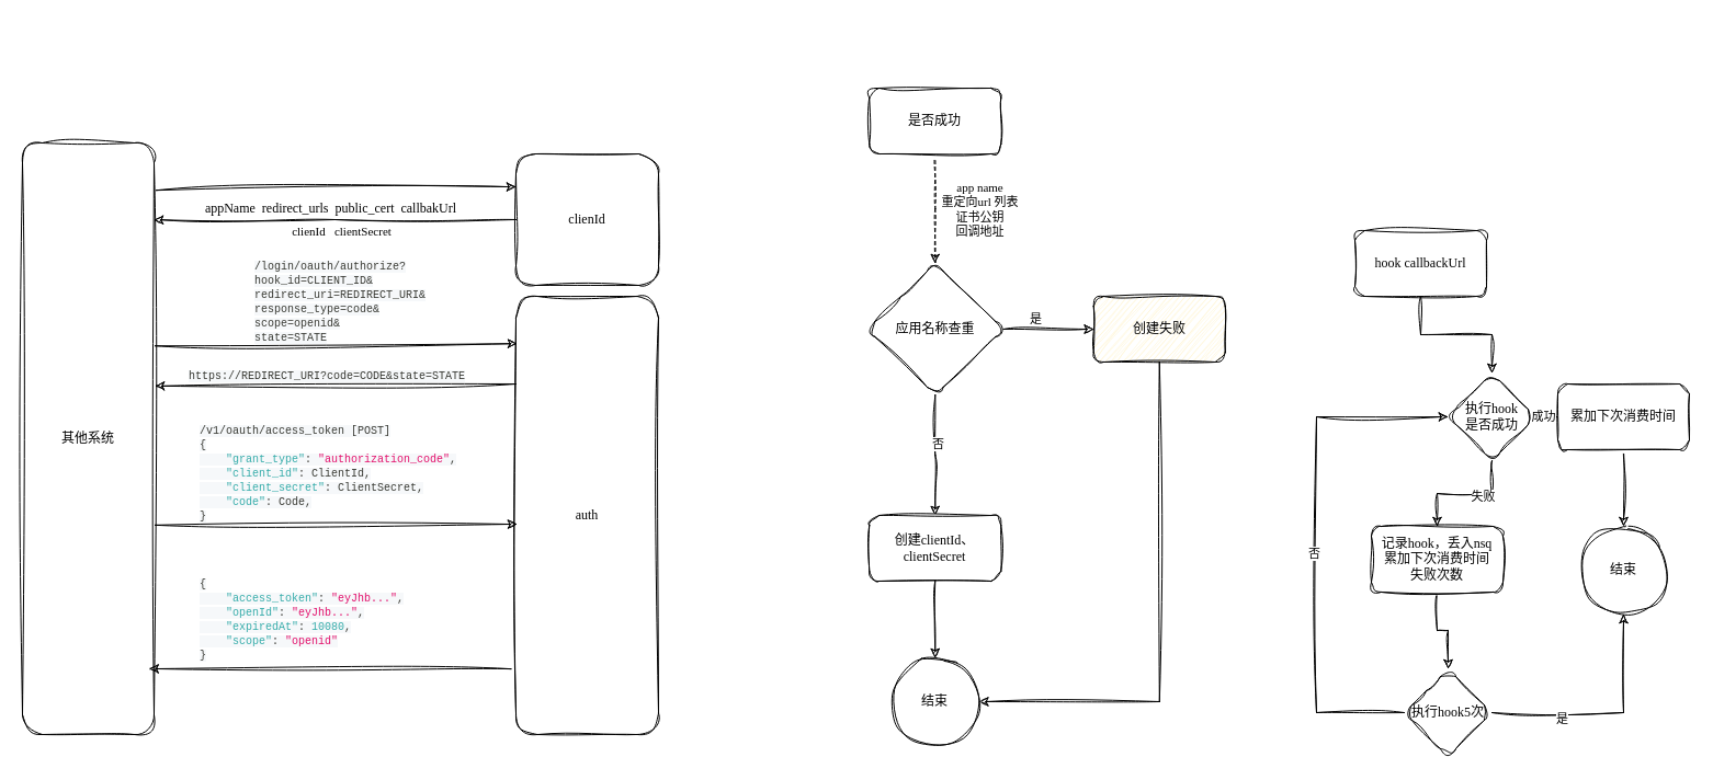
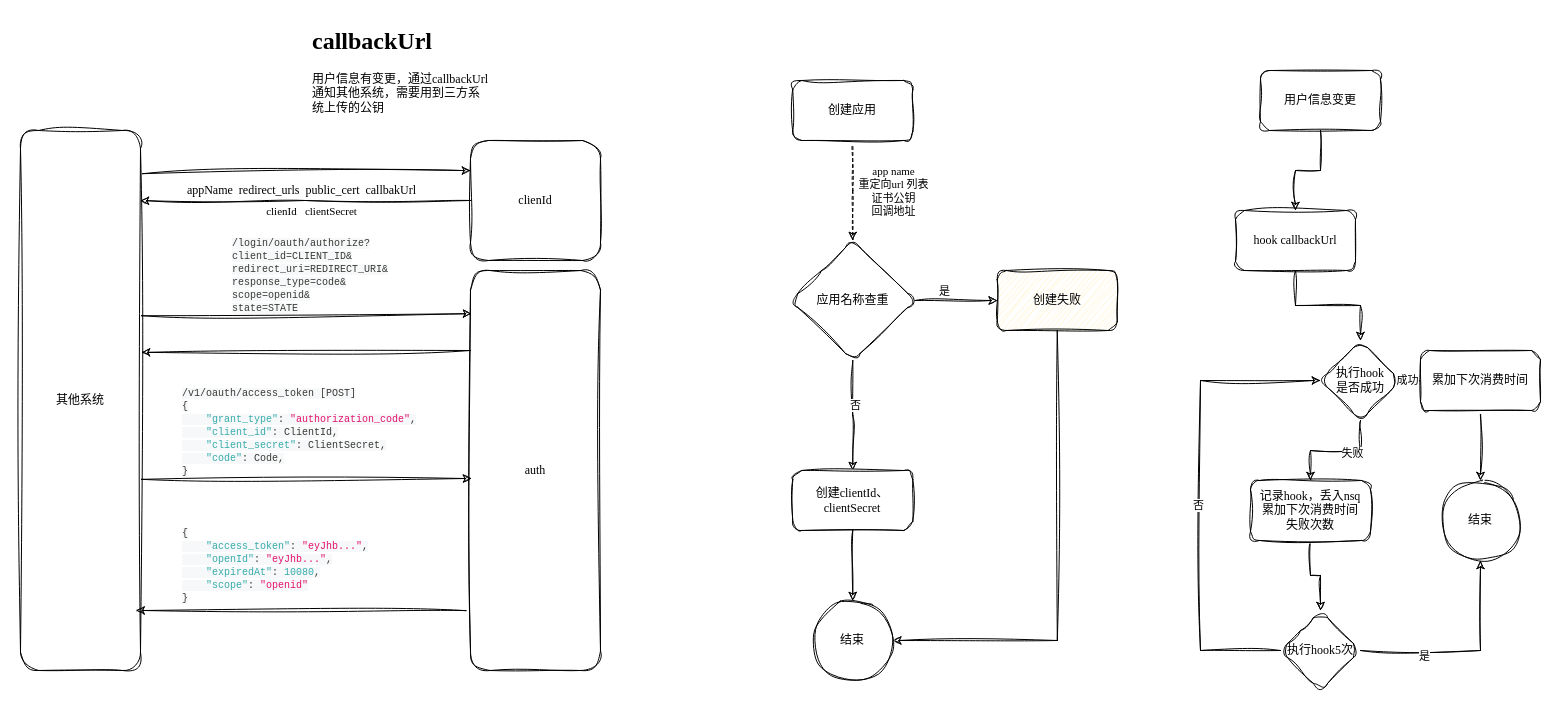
+ <mxCell id="30" value="&lt;h1 style=&quot;margin-top: 0px;&quot;&gt;callbackUrl&lt;/h1&gt;&lt;p&gt;用户信息有变更，通过callbackUrl通知其他系统，需要用到三方系统上传的公钥&lt;/p&gt;" style="text;html=1;whiteSpace=wrap;overflow=hidden;rounded=0;fontFamily=Architects Daughter;fontSource=https%3A%2F%2Ffonts.googleapis.com%2Fcss%3Ffamily%3DArchitects%2BDaughter;" vertex="1" parent="1"><mxGeometry x="310" y="20" width="180" height="120" as="geometry" /></mxCell>
+ <mxCell id="32" value="用户信息变更" style="rounded=1;whiteSpace=wrap;html=1;sketch=1;hachureGap=4;jiggle=2;curveFitting=1;fontFamily=Architects Daughter;fontSource=https%3A%2F%2Ffonts.googleapis.com%2Fcss%3Ffamily%3DArchitects%2BDaughter;" vertex="1" parent="1"><mxGeometry x="1260" y="70" width="120" height="60" as="geometry" /></mxCell>
- <mxCell id="6" value="是否成功" style="rounded=1;whiteSpace=wrap;html=1;sketch=1;hachureGap=4;jiggle=2;curveFitting=1;fontFamily=Architects Daughter;fontSource=https%3A%2F%2Ffonts.googleapis.com%2Fcss%3Ffamily%3DArchitects%2BDaughter;" vertex="1" parent="1"><mxGeometry x="792.25" y="80" width="120" height="60" as="geometry" /></mxCell>
+ <mxCell id="6" value="创建应用" style="rounded=1;whiteSpace=wrap;html=1;sketch=1;hachureGap=4;jiggle=2;curveFitting=1;fontFamily=Architects Daughter;fontSource=https%3A%2F%2Ffonts.googleapis.com%2Fcss%3Ffamily%3DArchitects%2BDaughter;" vertex="1" parent="1"><mxGeometry x="792.25" y="80" width="120" height="60" as="geometry" /></mxCell>
+ <mxCell id="31" value="" style="edgeStyle=orthogonalEdgeStyle;rounded=0;sketch=1;hachureGap=4;jiggle=2;curveFitting=1;orthogonalLoop=1;jettySize=auto;html=1;fontFamily=Architects Daughter;fontSource=https%3A%2F%2Ffonts.googleapis.com%2Fcss%3Ffamily%3DArchitects%2BDaughter;" edge="1" parent="1" source="32" target="34"><mxGeometry relative="1" as="geometry" /></mxCell>
- <mxCell id="23" value="&lt;span class=&quot;token-line&quot; style=&quot;box-sizing: border-box; color: rgb(57, 58, 52); font-family: &amp;quot;Fira Code VF&amp;quot;, SFMono-Regular, Menlo, Monaco, Consolas, &amp;quot;Liberation Mono&amp;quot;, &amp;quot;Courier New&amp;quot;, monospace; font-style: normal; font-variant-ligatures: normal; font-variant-caps: normal; font-weight: 400; letter-spacing: normal; orphans: 2; text-align: start; text-indent: 0px; text-transform: none; widows: 2; word-spacing: 0px; -webkit-text-stroke-width: 0px; white-space: pre; background-color: rgb(246, 248, 250); text-decoration-thickness: initial; text-decoration-style: initial; text-decoration-color: initial;&quot;&gt;&lt;span class=&quot;token plain&quot; style=&quot;box-sizing: border-box;&quot;&gt;/login/oauth/authorize?&lt;/span&gt;&lt;/span&gt;&lt;div&gt;&lt;span class=&quot;token-line&quot; style=&quot;box-sizing: border-box; color: rgb(57, 58, 52); font-family: &amp;quot;Fira Code VF&amp;quot;, SFMono-Regular, Menlo, Monaco, Consolas, &amp;quot;Liberation Mono&amp;quot;, &amp;quot;Courier New&amp;quot;, monospace; font-style: normal; font-variant-ligatures: normal; font-variant-caps: normal; font-weight: 400; letter-spacing: normal; orphans: 2; text-align: start; text-indent: 0px; text-transform: none; widows: 2; word-spacing: 0px; -webkit-text-stroke-width: 0px; white-space: pre; background-color: rgb(246, 248, 250); text-decoration-thickness: initial; text-decoration-style: initial; text-decoration-color: initial;&quot;&gt;&lt;span class=&quot;token plain&quot; style=&quot;box-sizing: border-box;&quot;&gt;hook_id=CLIENT_ID&amp;amp;&lt;/span&gt;&lt;/span&gt;&lt;div&gt;&lt;span class=&quot;token-line&quot; style=&quot;box-sizing: border-box; color: rgb(57, 58, 52); font-family: &amp;quot;Fira Code VF&amp;quot;, SFMono-Regular, Menlo, Monaco, Consolas, &amp;quot;Liberation Mono&amp;quot;, &amp;quot;Courier New&amp;quot;, monospace; font-style: normal; font-variant-ligatures: normal; font-variant-caps: normal; font-weight: 400; letter-spacing: normal; orphans: 2; text-align: start; text-indent: 0px; text-transform: none; widows: 2; word-spacing: 0px; -webkit-text-stroke-width: 0px; white-space: pre; background-color: rgb(246, 248, 250); text-decoration-thickness: initial; text-decoration-style: initial; text-decoration-color: initial;&quot;&gt;&lt;span class=&quot;token plain&quot; style=&quot;box-sizing: border-box;&quot;&gt;redirect_uri=REDIRECT_URI&amp;amp;&lt;/span&gt;&lt;/span&gt;&lt;/div&gt;&lt;div&gt;&lt;span class=&quot;token-line&quot; style=&quot;box-sizing: border-box; color: rgb(57, 58, 52); font-family: &amp;quot;Fira Code VF&amp;quot;, SFMono-Regular, Menlo, Monaco, Consolas, &amp;quot;Liberation Mono&amp;quot;, &amp;quot;Courier New&amp;quot;, monospace; font-style: normal; font-variant-ligatures: normal; font-variant-caps: normal; font-weight: 400; letter-spacing: normal; orphans: 2; text-align: start; text-indent: 0px; text-transform: none; widows: 2; word-spacing: 0px; -webkit-text-stroke-width: 0px; white-space: pre; background-color: rgb(246, 248, 250); text-decoration-thickness: initial; text-decoration-style: initial; text-decoration-color: initial;&quot;&gt;&lt;span class=&quot;token plain&quot; style=&quot;box-sizing: border-box;&quot;&gt;response_type=code&amp;amp;&lt;/span&gt;&lt;/span&gt;&lt;/div&gt;&lt;div&gt;&lt;span class=&quot;token-line&quot; style=&quot;box-sizing: border-box; color: rgb(57, 58, 52); font-family: &amp;quot;Fira Code VF&amp;quot;, SFMono-Regular, Menlo, Monaco, Consolas, &amp;quot;Liberation Mono&amp;quot;, &amp;quot;Courier New&amp;quot;, monospace; font-style: normal; font-variant-ligatures: normal; font-variant-caps: normal; font-weight: 400; letter-spacing: normal; orphans: 2; text-align: start; text-indent: 0px; text-transform: none; widows: 2; word-spacing: 0px; -webkit-text-stroke-width: 0px; white-space: pre; background-color: rgb(246, 248, 250); text-decoration-thickness: initial; text-decoration-style: initial; text-decoration-color: initial;&quot;&gt;&lt;span class=&quot;token plain&quot; style=&quot;box-sizing: border-box;&quot;&gt;scope=openid&amp;amp;&lt;/span&gt;&lt;/span&gt;&lt;/div&gt;&lt;div&gt;&lt;span class=&quot;token-line&quot; style=&quot;box-sizing: border-box; color: rgb(57, 58, 52); font-family: &amp;quot;Fira Code VF&amp;quot;, SFMono-Regular, Menlo, Monaco, Consolas, &amp;quot;Liberation Mono&amp;quot;, &amp;quot;Courier New&amp;quot;, monospace; font-style: normal; font-variant-ligatures: normal; font-variant-caps: normal; font-weight: 400; letter-spacing: normal; orphans: 2; text-align: start; text-indent: 0px; text-transform: none; widows: 2; word-spacing: 0px; -webkit-text-stroke-width: 0px; white-space: pre; background-color: rgb(246, 248, 250); text-decoration-thickness: initial; text-decoration-style: initial; text-decoration-color: initial;&quot;&gt;&lt;span class=&quot;token plain&quot; style=&quot;box-sizing: border-box;&quot;&gt;state=STATE&lt;/span&gt;&lt;/span&gt;&lt;/div&gt;&lt;/div&gt;" style="text;whiteSpace=wrap;html=1;fontFamily=Architects Daughter;fontSource=https%3A%2F%2Ffonts.googleapis.com%2Fcss%3Ffamily%3DArchitects%2BDaughter;fontSize=10;" vertex="1" parent="1"><mxGeometry x="230" y="230" width="170" height="90" as="geometry" /></mxCell>
+ <mxCell id="23" value="&lt;span class=&quot;token-line&quot; style=&quot;box-sizing: border-box; color: rgb(57, 58, 52); font-family: &amp;quot;Fira Code VF&amp;quot;, SFMono-Regular, Menlo, Monaco, Consolas, &amp;quot;Liberation Mono&amp;quot;, &amp;quot;Courier New&amp;quot;, monospace; font-style: normal; font-variant-ligatures: normal; font-variant-caps: normal; font-weight: 400; letter-spacing: normal; orphans: 2; text-align: start; text-indent: 0px; text-transform: none; widows: 2; word-spacing: 0px; -webkit-text-stroke-width: 0px; white-space: pre; background-color: rgb(246, 248, 250); text-decoration-thickness: initial; text-decoration-style: initial; text-decoration-color: initial;&quot;&gt;&lt;span class=&quot;token plain&quot; style=&quot;box-sizing: border-box;&quot;&gt;/login/oauth/authorize?&lt;/span&gt;&lt;/span&gt;&lt;div&gt;&lt;span class=&quot;token-line&quot; style=&quot;box-sizing: border-box; color: rgb(57, 58, 52); font-family: &amp;quot;Fira Code VF&amp;quot;, SFMono-Regular, Menlo, Monaco, Consolas, &amp;quot;Liberation Mono&amp;quot;, &amp;quot;Courier New&amp;quot;, monospace; font-style: normal; font-variant-ligatures: normal; font-variant-caps: normal; font-weight: 400; letter-spacing: normal; orphans: 2; text-align: start; text-indent: 0px; text-transform: none; widows: 2; word-spacing: 0px; -webkit-text-stroke-width: 0px; white-space: pre; background-color: rgb(246, 248, 250); text-decoration-thickness: initial; text-decoration-style: initial; text-decoration-color: initial;&quot;&gt;&lt;span class=&quot;token plain&quot; style=&quot;box-sizing: border-box;&quot;&gt;client_id=CLIENT_ID&amp;amp;&lt;/span&gt;&lt;/span&gt;&lt;div&gt;&lt;span class=&quot;token-line&quot; style=&quot;box-sizing: border-box; color: rgb(57, 58, 52); font-family: &amp;quot;Fira Code VF&amp;quot;, SFMono-Regular, Menlo, Monaco, Consolas, &amp;quot;Liberation Mono&amp;quot;, &amp;quot;Courier New&amp;quot;, monospace; font-style: normal; font-variant-ligatures: normal; font-variant-caps: normal; font-weight: 400; letter-spacing: normal; orphans: 2; text-align: start; text-indent: 0px; text-transform: none; widows: 2; word-spacing: 0px; -webkit-text-stroke-width: 0px; white-space: pre; background-color: rgb(246, 248, 250); text-decoration-thickness: initial; text-decoration-style: initial; text-decoration-color: initial;&quot;&gt;&lt;span class=&quot;token plain&quot; style=&quot;box-sizing: border-box;&quot;&gt;redirect_uri=REDIRECT_URI&amp;amp;&lt;/span&gt;&lt;/span&gt;&lt;/div&gt;&lt;div&gt;&lt;span class=&quot;token-line&quot; style=&quot;box-sizing: border-box; color: rgb(57, 58, 52); font-family: &amp;quot;Fira Code VF&amp;quot;, SFMono-Regular, Menlo, Monaco, Consolas, &amp;quot;Liberation Mono&amp;quot;, &amp;quot;Courier New&amp;quot;, monospace; font-style: normal; font-variant-ligatures: normal; font-variant-caps: normal; font-weight: 400; letter-spacing: normal; orphans: 2; text-align: start; text-indent: 0px; text-transform: none; widows: 2; word-spacing: 0px; -webkit-text-stroke-width: 0px; white-space: pre; background-color: rgb(246, 248, 250); text-decoration-thickness: initial; text-decoration-style: initial; text-decoration-color: initial;&quot;&gt;&lt;span class=&quot;token plain&quot; style=&quot;box-sizing: border-box;&quot;&gt;response_type=code&amp;amp;&lt;/span&gt;&lt;/span&gt;&lt;/div&gt;&lt;div&gt;&lt;span class=&quot;token-line&quot; style=&quot;box-sizing: border-box; color: rgb(57, 58, 52); font-family: &amp;quot;Fira Code VF&amp;quot;, SFMono-Regular, Menlo, Monaco, Consolas, &amp;quot;Liberation Mono&amp;quot;, &amp;quot;Courier New&amp;quot;, monospace; font-style: normal; font-variant-ligatures: normal; font-variant-caps: normal; font-weight: 400; letter-spacing: normal; orphans: 2; text-align: start; text-indent: 0px; text-transform: none; widows: 2; word-spacing: 0px; -webkit-text-stroke-width: 0px; white-space: pre; background-color: rgb(246, 248, 250); text-decoration-thickness: initial; text-decoration-style: initial; text-decoration-color: initial;&quot;&gt;&lt;span class=&quot;token plain&quot; style=&quot;box-sizing: border-box;&quot;&gt;scope=openid&amp;amp;&lt;/span&gt;&lt;/span&gt;&lt;/div&gt;&lt;div&gt;&lt;span class=&quot;token-line&quot; style=&quot;box-sizing: border-box; color: rgb(57, 58, 52); font-family: &amp;quot;Fira Code VF&amp;quot;, SFMono-Regular, Menlo, Monaco, Consolas, &amp;quot;Liberation Mono&amp;quot;, &amp;quot;Courier New&amp;quot;, monospace; font-style: normal; font-variant-ligatures: normal; font-variant-caps: normal; font-weight: 400; letter-spacing: normal; orphans: 2; text-align: start; text-indent: 0px; text-transform: none; widows: 2; word-spacing: 0px; -webkit-text-stroke-width: 0px; white-space: pre; background-color: rgb(246, 248, 250); text-decoration-thickness: initial; text-decoration-style: initial; text-decoration-color: initial;&quot;&gt;&lt;span class=&quot;token plain&quot; style=&quot;box-sizing: border-box;&quot;&gt;state=STATE&lt;/span&gt;&lt;/span&gt;&lt;/div&gt;&lt;/div&gt;" style="text;whiteSpace=wrap;html=1;fontFamily=Architects Daughter;fontSource=https%3A%2F%2Ffonts.googleapis.com%2Fcss%3Ffamily%3DArchitects%2BDaughter;fontSize=10;" vertex="1" parent="1"><mxGeometry x="230" y="230" width="170" height="90" as="geometry" /></mxCell>
- <mxCell id="24" value="&lt;span style=&quot;color: rgb(57, 58, 52); font-family: &amp;quot;Fira Code VF&amp;quot;, SFMono-Regular, Menlo, Monaco, Consolas, &amp;quot;Liberation Mono&amp;quot;, &amp;quot;Courier New&amp;quot;, monospace; font-style: normal; font-variant-ligatures: normal; font-variant-caps: normal; font-weight: 400; letter-spacing: normal; orphans: 2; text-align: start; text-indent: 0px; text-transform: none; widows: 2; word-spacing: 0px; -webkit-text-stroke-width: 0px; white-space: pre; background-color: rgb(246, 248, 250); text-decoration-thickness: initial; text-decoration-style: initial; text-decoration-color: initial; float: none; display: inline !important;&quot;&gt;https://REDIRECT_URI?code=CODE&amp;amp;state=STATE&lt;/span&gt;" style="text;whiteSpace=wrap;html=1;fontFamily=Architects Daughter;fontSource=https%3A%2F%2Ffonts.googleapis.com%2Fcss%3Ffamily%3DArchitects%2BDaughter;fontSize=10;" vertex="1" parent="1"><mxGeometry x="170" y="330" width="261" height="20" as="geometry" /></mxCell>
